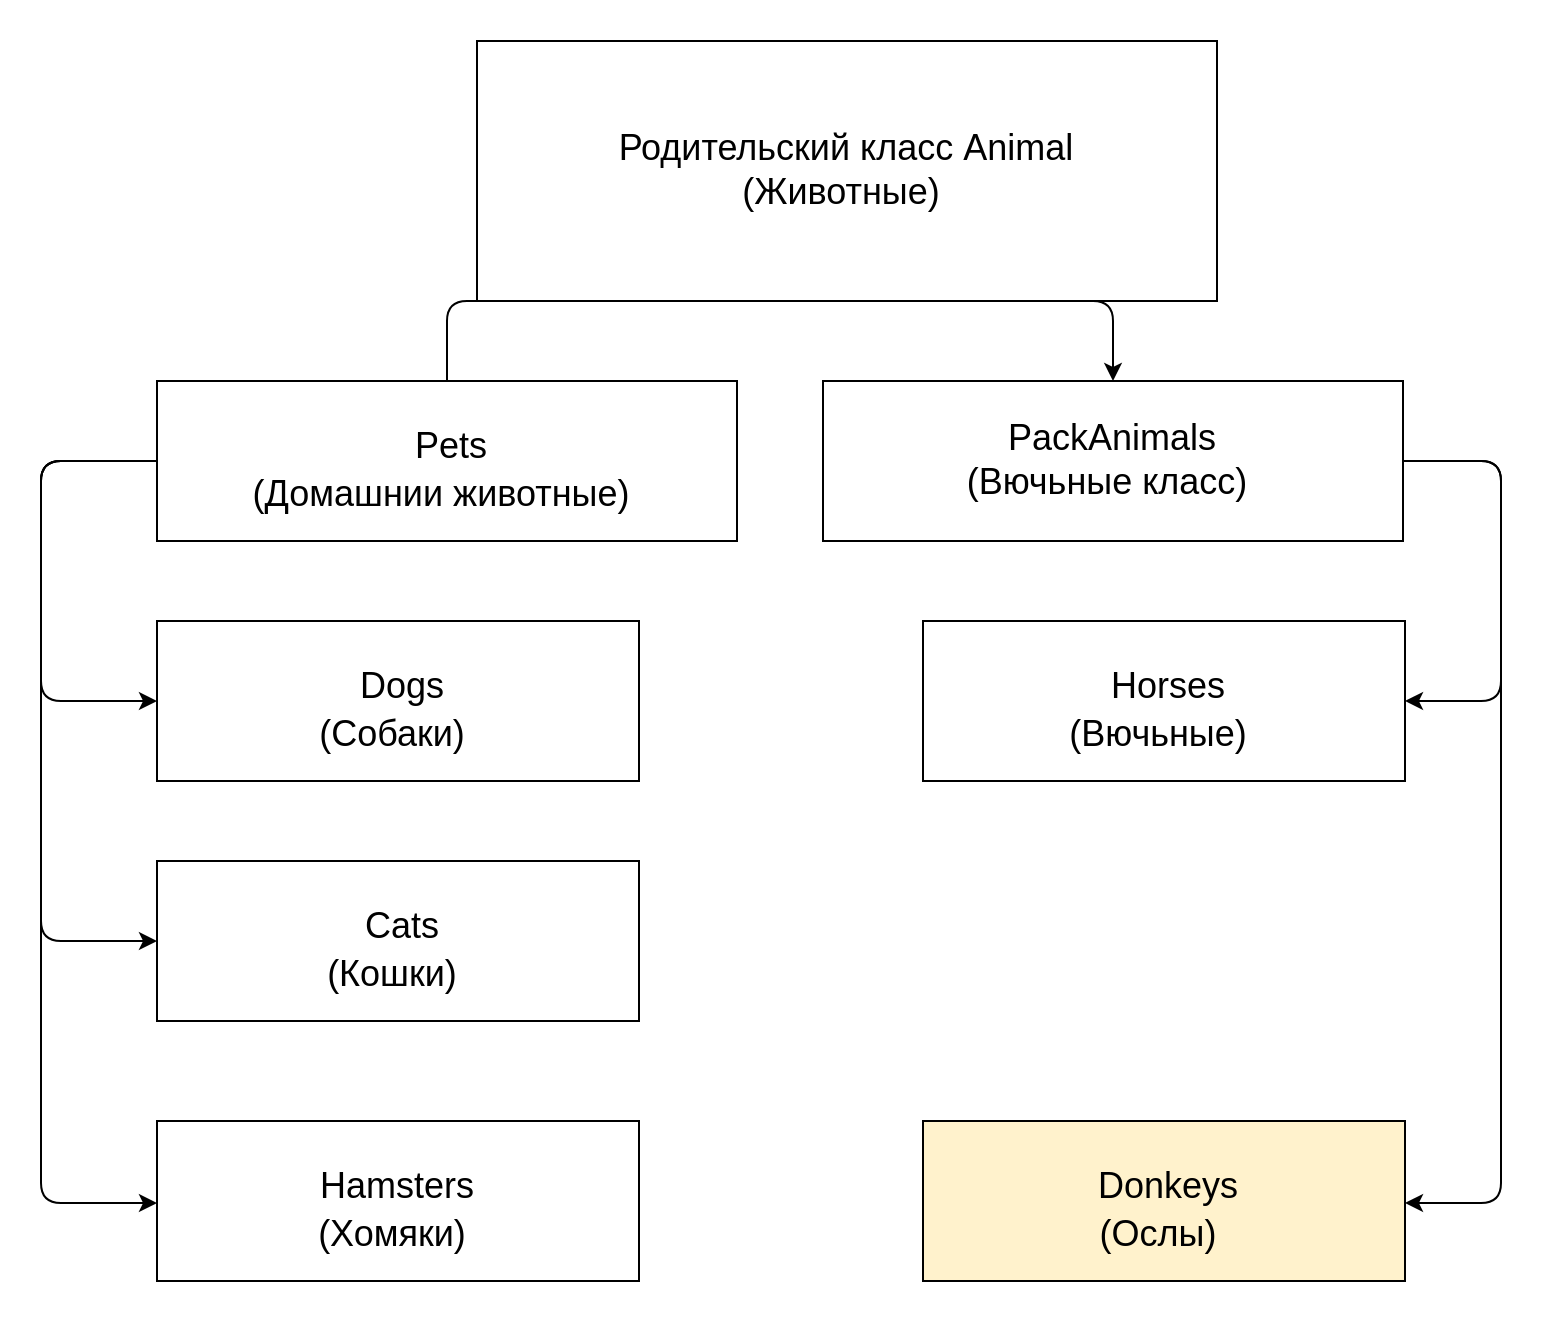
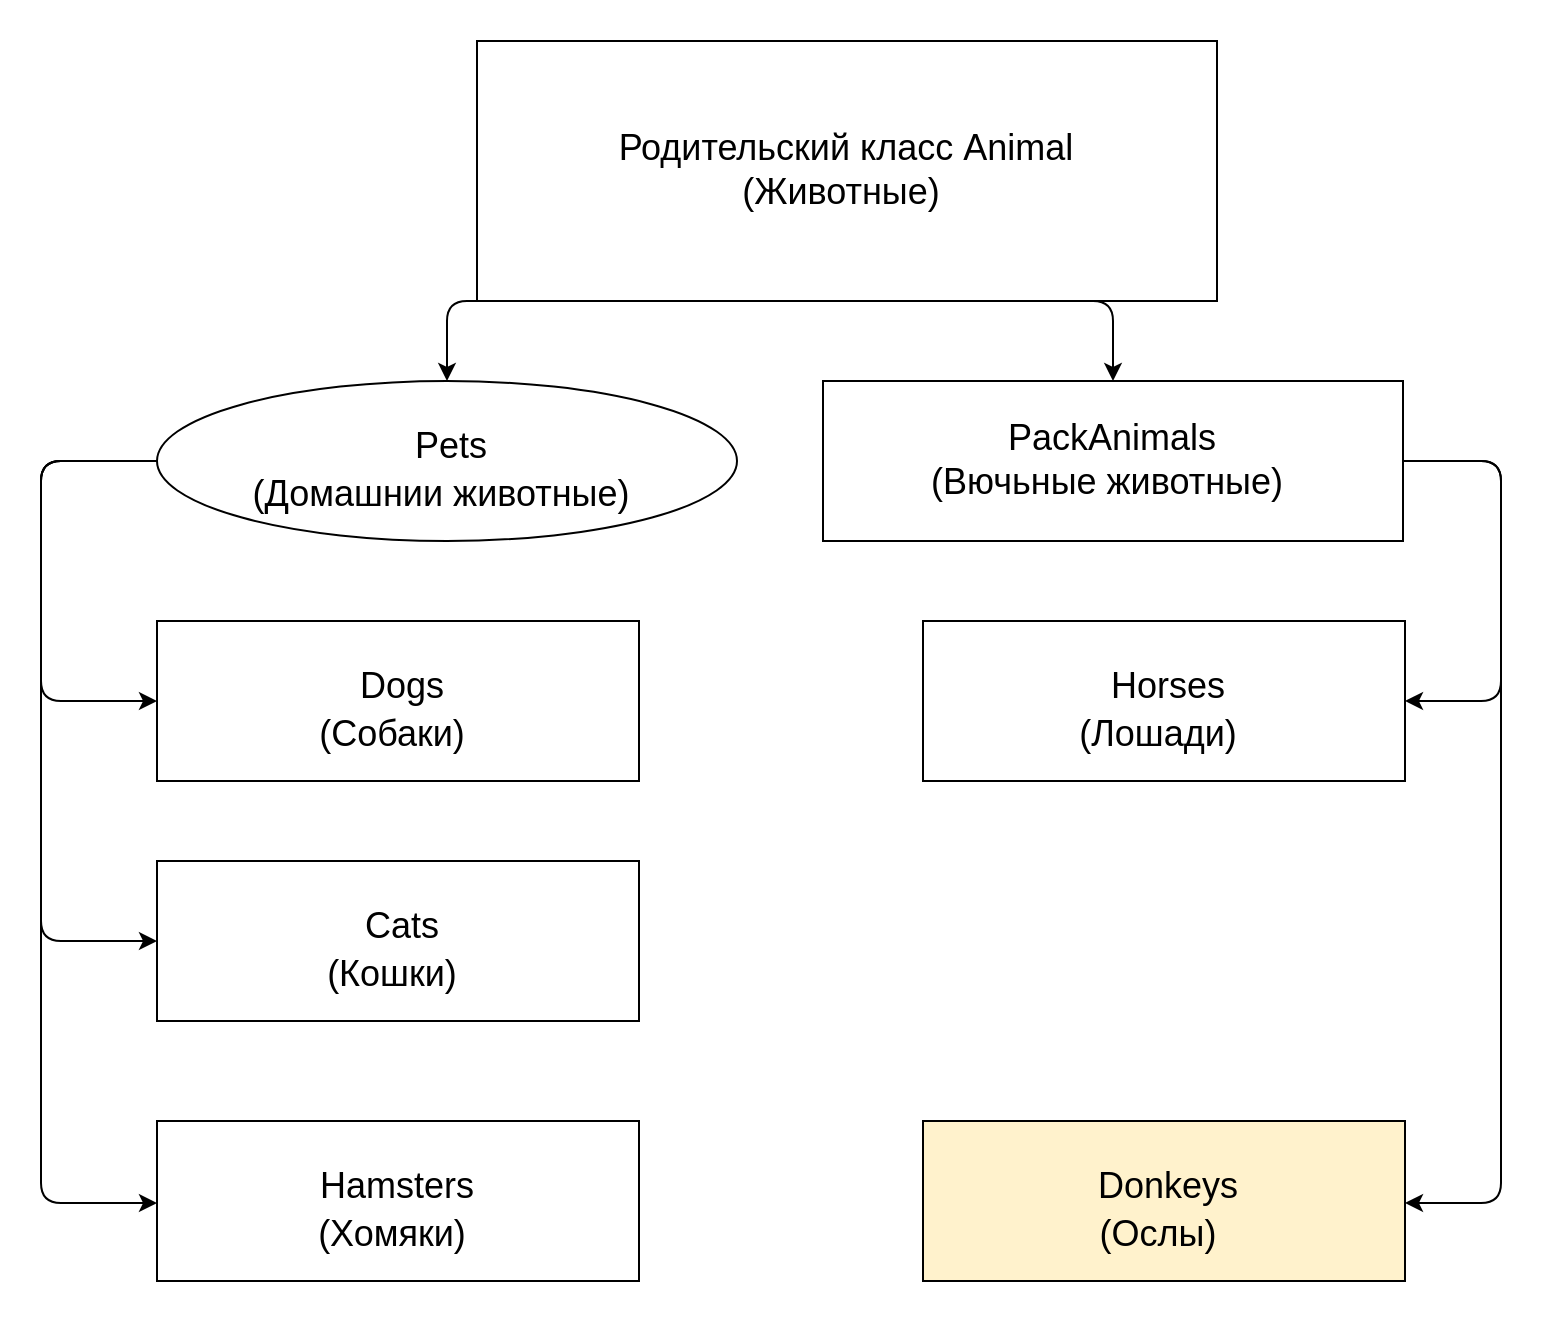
- <mxCell id="2" style="edgeStyle=none;html=1;entryX=0.5;entryY=0;entryDx=0;entryDy=0;fontSize=18;endArrow=none;" edge="1" parent="1" source="4" target="6"><mxGeometry relative="1" as="geometry"><Array as="points"><mxPoint x="383" y="150" /><mxPoint x="223" y="150" /></Array></mxGeometry></mxCell>
+ <mxCell id="2" style="edgeStyle=none;html=1;entryX=0.5;entryY=0;entryDx=0;entryDy=0;fontSize=18;" edge="1" parent="1" source="4" target="6"><mxGeometry relative="1" as="geometry"><Array as="points"><mxPoint x="383" y="150" /><mxPoint x="223" y="150" /></Array></mxGeometry></mxCell>
- <mxCell id="6" value="&lt;font style=&quot;font-size: 18px;&quot;&gt;&amp;nbsp;Pets&lt;span style=&quot;background-color: rgb(248, 249, 250); color: rgb(32, 33, 36); font-family: inherit; font-size: 28px; text-align: left;&quot;&gt;&lt;br&gt;&lt;/span&gt;(Домашнии животные)&amp;nbsp;&lt;/font&gt;" style="rounded=0;whiteSpace=wrap;html=1;" vertex="1" parent="1"><mxGeometry x="78" y="190" width="290" height="80" as="geometry" /></mxCell>
+ <mxCell id="6" value="&lt;font style=&quot;font-size: 18px;&quot;&gt;&amp;nbsp;Pets&lt;span style=&quot;background-color: rgb(248, 249, 250); color: rgb(32, 33, 36); font-family: inherit; font-size: 28px; text-align: left;&quot;&gt;&lt;br&gt;&lt;/span&gt;(Домашнии животные)&amp;nbsp;&lt;/font&gt;" style="ellipse;whiteSpace=wrap;html=1;" vertex="1" parent="1"><mxGeometry x="78" y="190" width="290" height="80" as="geometry" /></mxCell>
- <mxCell id="8" value="&lt;font style=&quot;&quot;&gt;&lt;span style=&quot;font-size: 18px;&quot;&gt;PackAnimals&lt;/span&gt;&lt;br&gt;&lt;span style=&quot;font-size: 18px;&quot;&gt;(Вючьные класс)&amp;nbsp;&lt;/span&gt;&lt;/font&gt;" style="rounded=0;whiteSpace=wrap;html=1;" vertex="1" parent="1"><mxGeometry x="411" y="190" width="290" height="80" as="geometry" /></mxCell>
+ <mxCell id="8" value="&lt;font style=&quot;&quot;&gt;&lt;span style=&quot;font-size: 18px;&quot;&gt;PackAnimals&lt;/span&gt;&lt;br&gt;&lt;span style=&quot;font-size: 18px;&quot;&gt;(Вючьные животные)&amp;nbsp;&lt;/span&gt;&lt;/font&gt;" style="rounded=0;whiteSpace=wrap;html=1;" vertex="1" parent="1"><mxGeometry x="411" y="190" width="290" height="80" as="geometry" /></mxCell>
- <mxCell id="10" value="&lt;font style=&quot;font-size: 18px;&quot;&gt;&amp;nbsp;Horses&lt;span style=&quot;background-color: rgb(248, 249, 250); color: rgb(32, 33, 36); font-family: inherit; font-size: 28px; text-align: left;&quot;&gt;&lt;br&gt;&lt;/span&gt;(Вючьные)&amp;nbsp;&lt;/font&gt;" style="rounded=0;whiteSpace=wrap;html=1;" vertex="1" parent="1"><mxGeometry x="461" y="310" width="241" height="80" as="geometry" /></mxCell>
+ <mxCell id="10" value="&lt;font style=&quot;font-size: 18px;&quot;&gt;&amp;nbsp;Horses&lt;span style=&quot;background-color: rgb(248, 249, 250); color: rgb(32, 33, 36); font-family: inherit; font-size: 28px; text-align: left;&quot;&gt;&lt;br&gt;&lt;/span&gt;(Лошади)&amp;nbsp;&lt;/font&gt;" style="rounded=0;whiteSpace=wrap;html=1;" vertex="1" parent="1"><mxGeometry x="461" y="310" width="241" height="80" as="geometry" /></mxCell>
